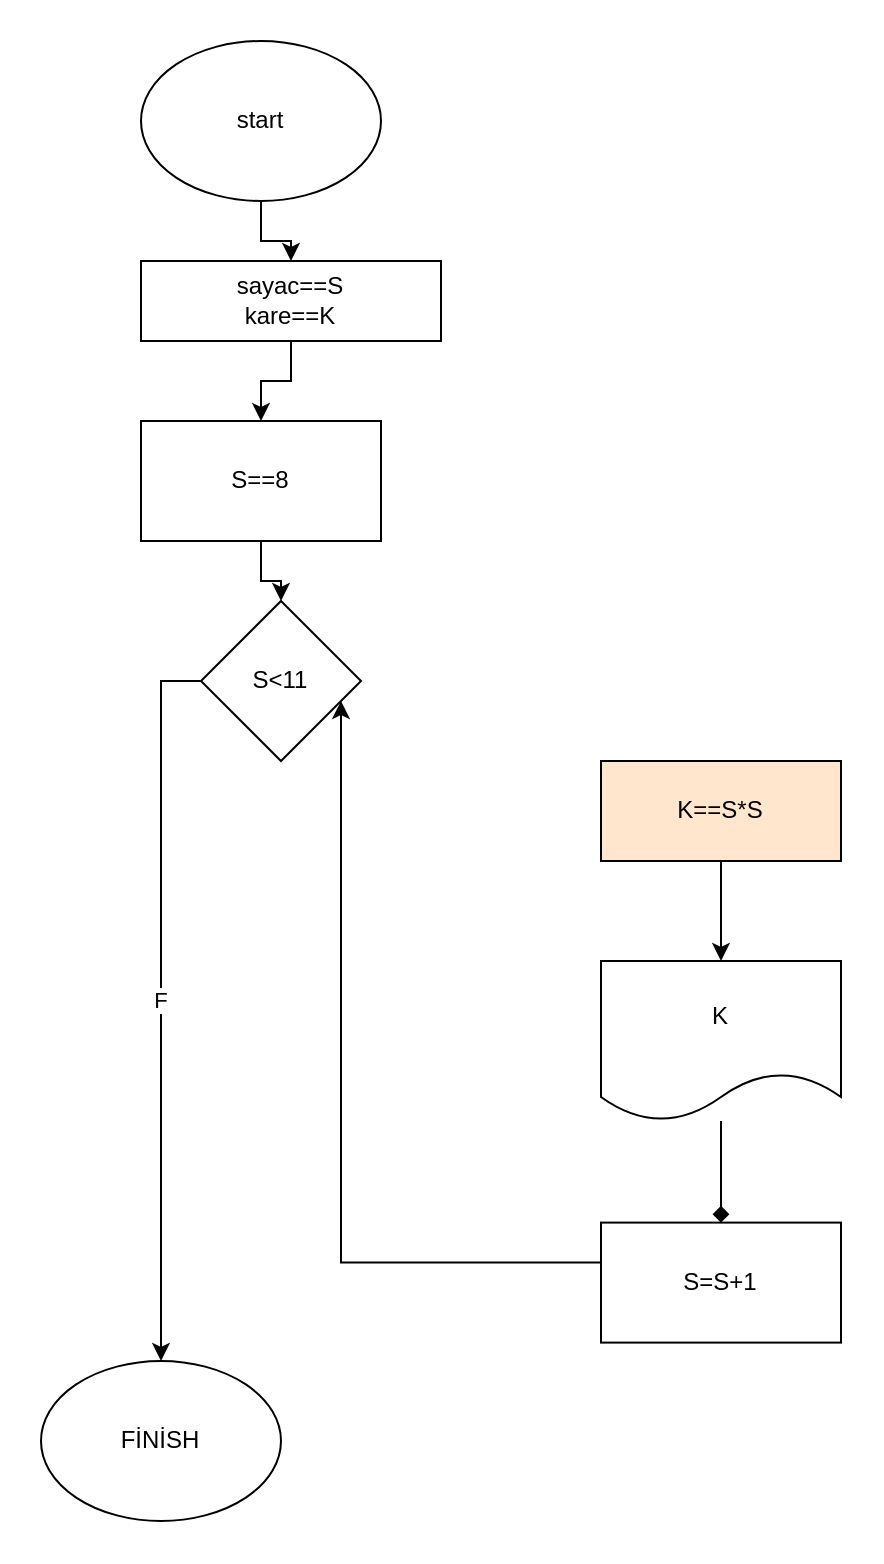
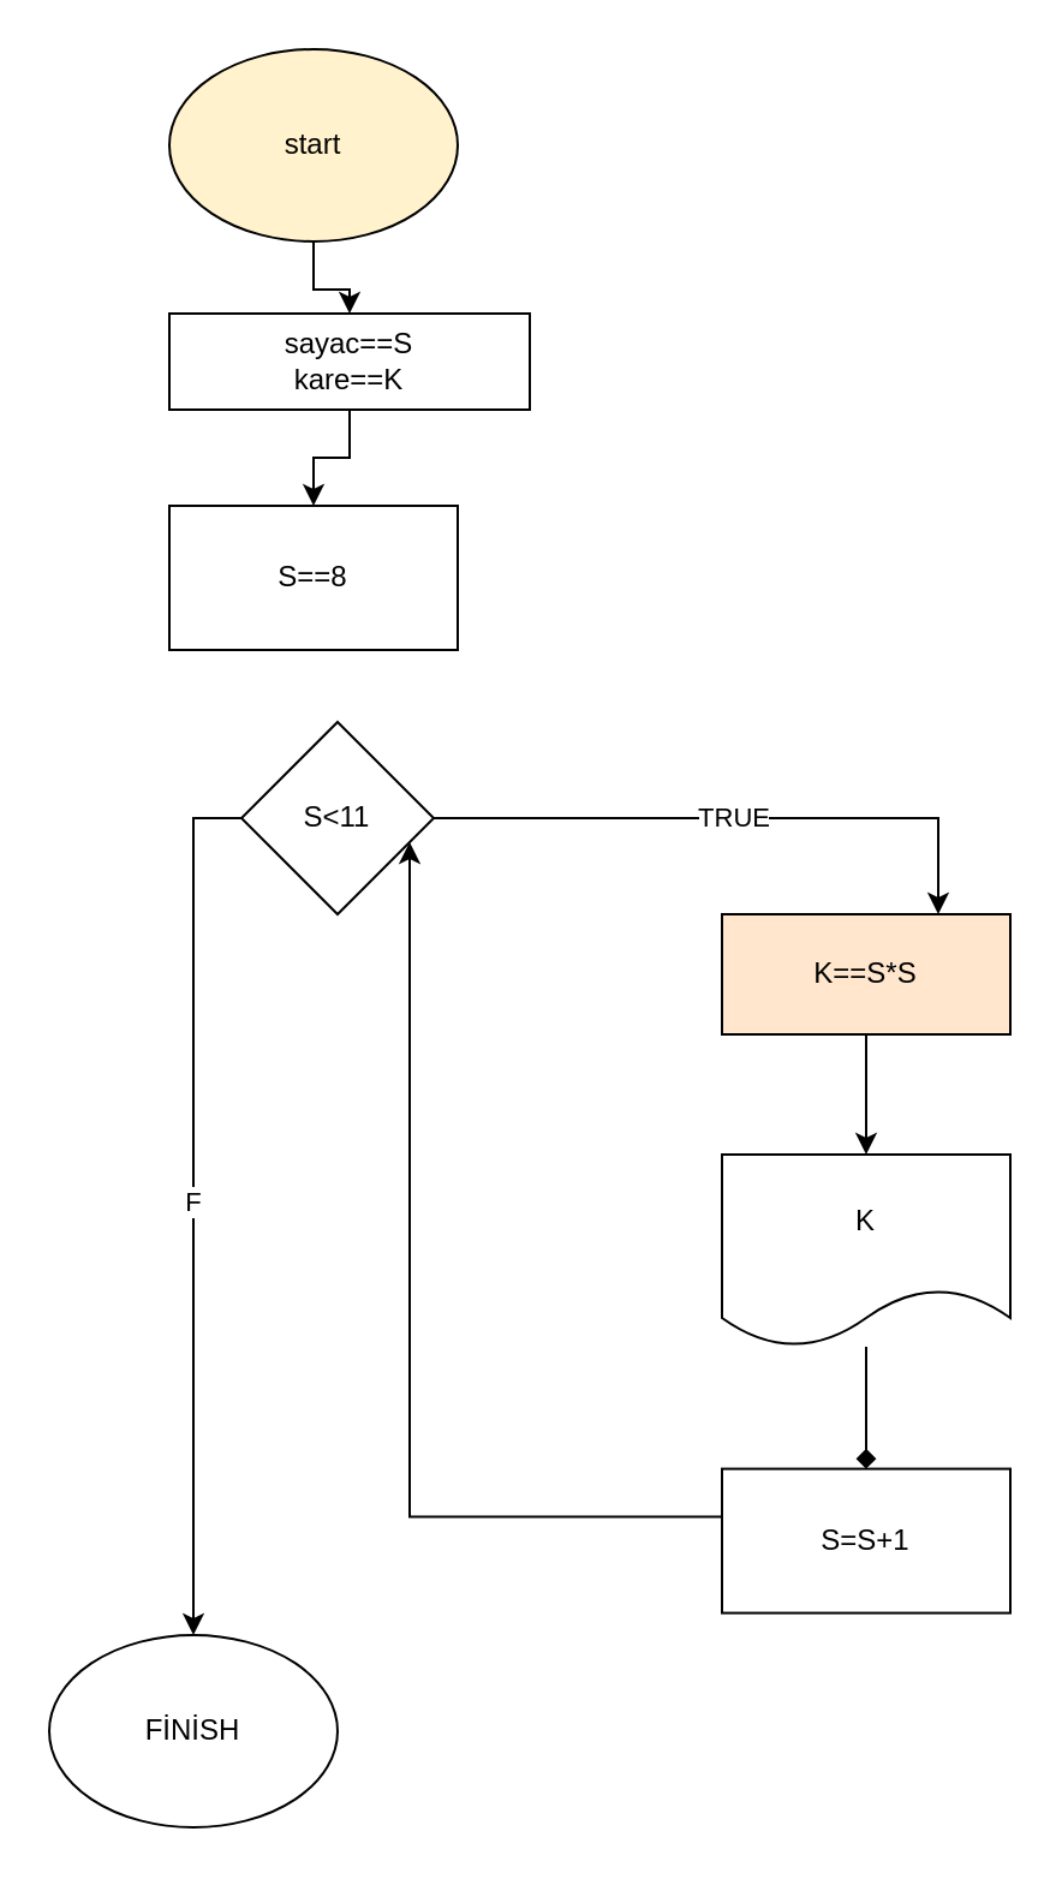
- <mxCell id="3" value="start" style="ellipse;whiteSpace=wrap;html=1;" parent="1" vertex="1"><mxGeometry x="70" y="20" width="120" height="80" as="geometry" /></mxCell>
+ <mxCell id="3" value="start" style="ellipse;whiteSpace=wrap;html=1;fillColor=#fff2cc;" parent="1" vertex="1"><mxGeometry x="70" y="20" width="120" height="80" as="geometry" /></mxCell>
- <mxCell id="6" style="edgeStyle=orthogonalEdgeStyle;rounded=0;orthogonalLoop=1;jettySize=auto;html=1;" parent="1" source="7" target="10" edge="1"><mxGeometry relative="1" as="geometry"><mxPoint x="130" y="320" as="targetPoint" /></mxGeometry></mxCell>
+ <mxCell id="8" value="TRUE" style="edgeStyle=orthogonalEdgeStyle;rounded=0;orthogonalLoop=1;jettySize=auto;html=1;entryX=0.75;entryY=0;entryDx=0;entryDy=0;" parent="1" source="10" target="12" edge="1"><mxGeometry relative="1" as="geometry" /></mxCell>
